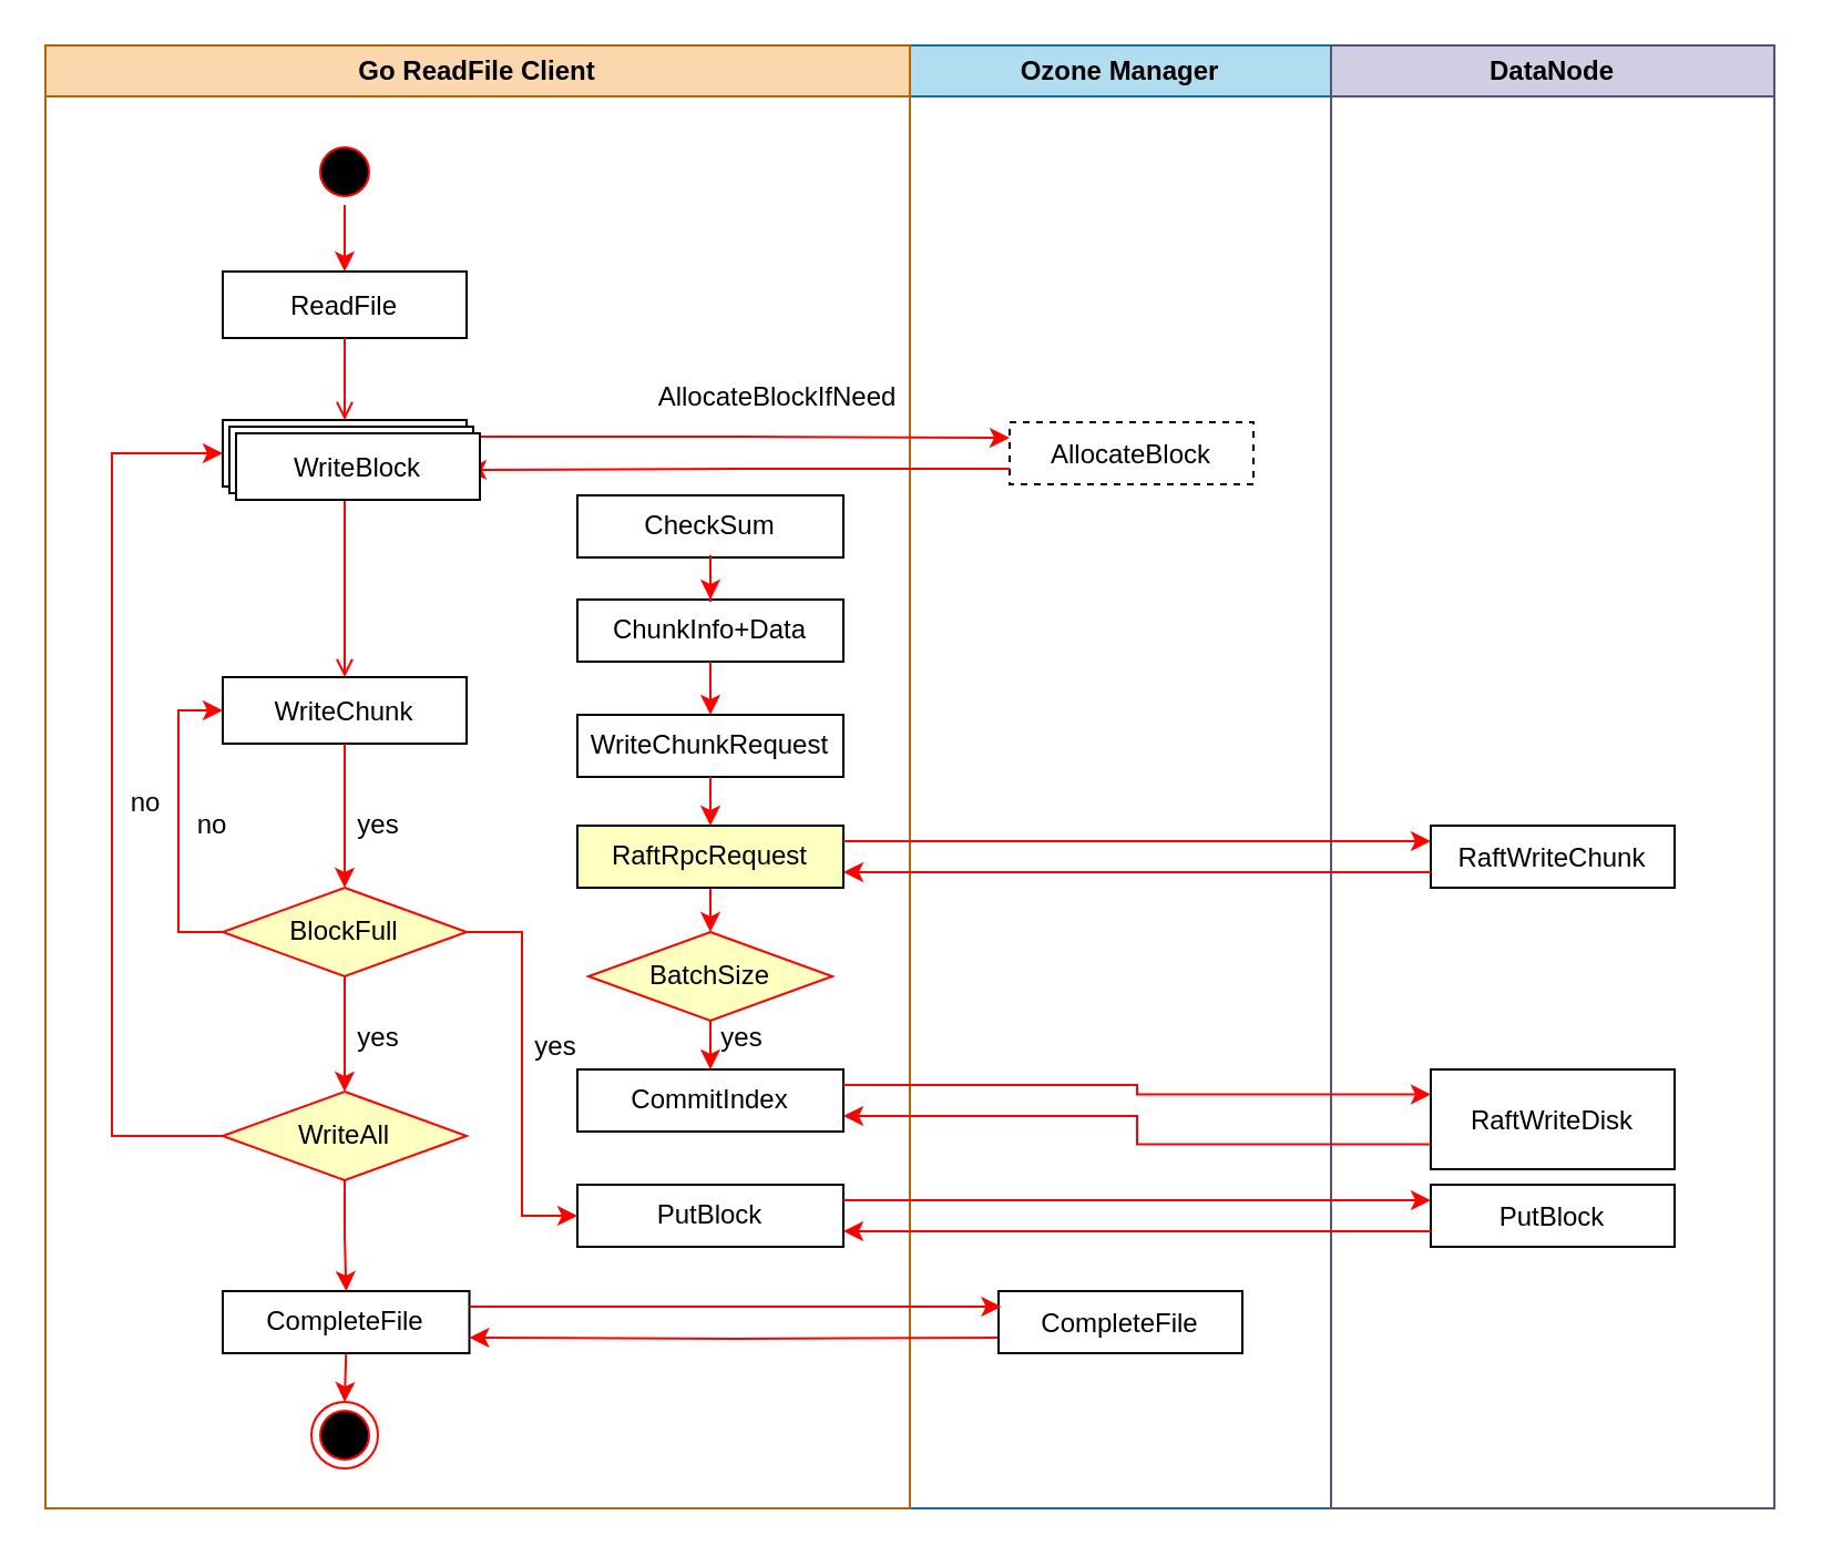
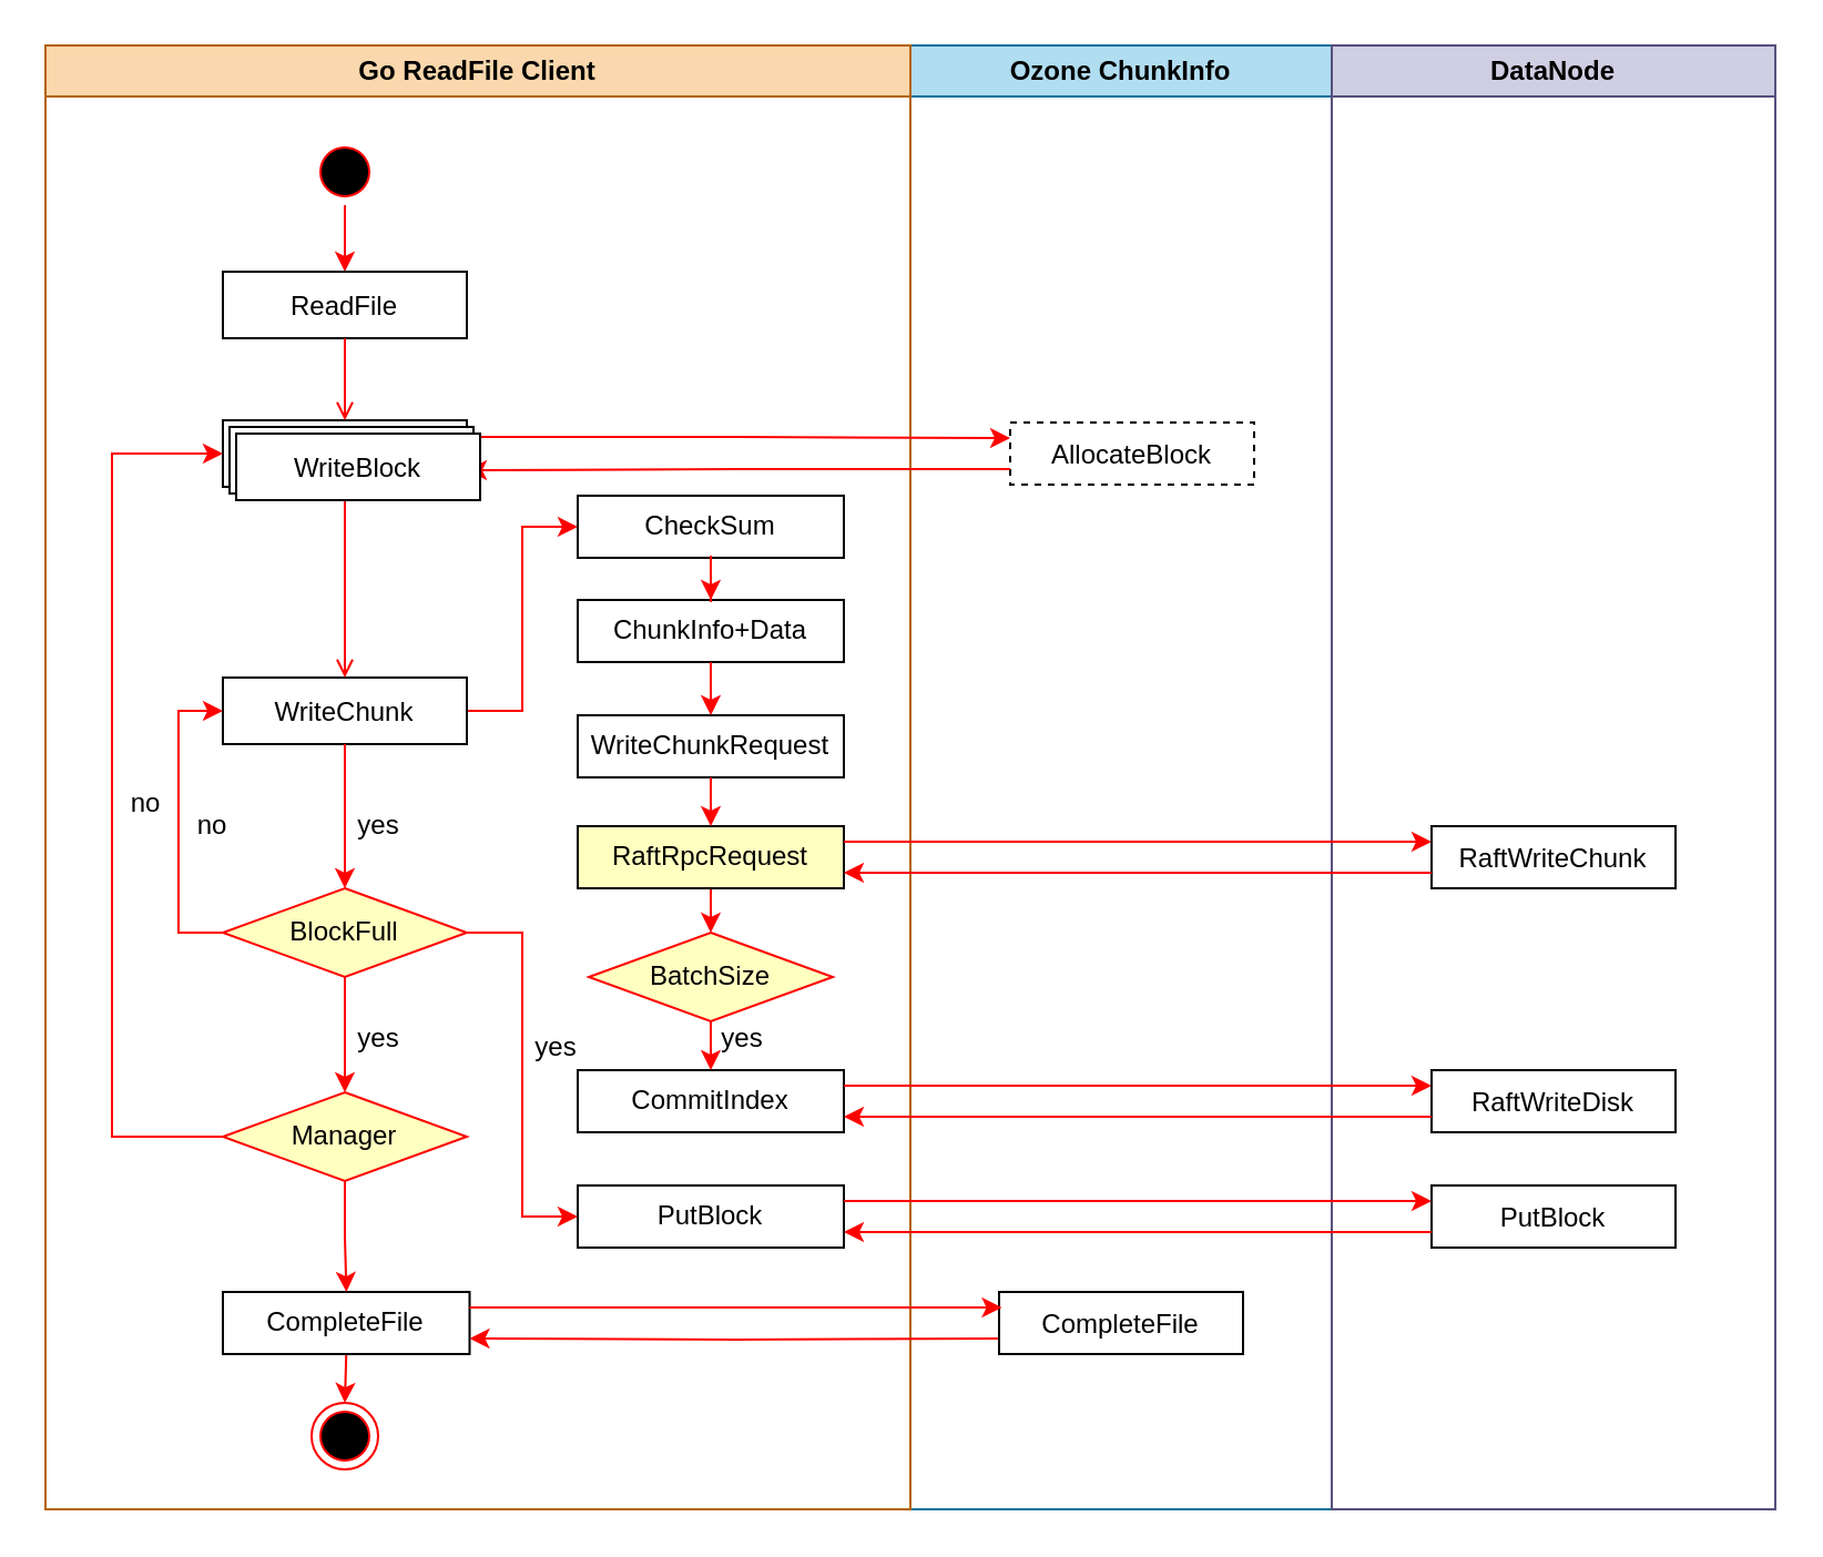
- <mxCell id="2" value="Ozone Manager" style="swimlane;whiteSpace=wrap;fillColor=#b1ddf0;strokeColor=#10739e;" parent="1" vertex="1"><mxGeometry x="410" y="20" width="190" height="660" as="geometry" /></mxCell>
+ <mxCell id="2" value="Ozone ChunkInfo" style="swimlane;whiteSpace=wrap;fillColor=#b1ddf0;strokeColor=#10739e;" parent="1" vertex="1"><mxGeometry x="410" y="20" width="190" height="660" as="geometry" /></mxCell>
- <mxCell id="17" value="AllocateBlockIfNeed" style="text;html=1;align=center;verticalAlign=middle;resizable=0;points=[];autosize=1;" parent="4" vertex="1"><mxGeometry x="270" y="149" width="120" height="20" as="geometry" /></mxCell>
+ <mxCell id="10" style="edgeStyle=orthogonalEdgeStyle;rounded=0;orthogonalLoop=1;jettySize=auto;html=1;exitX=1;exitY=0.5;exitDx=0;exitDy=0;entryX=0;entryY=0.5;entryDx=0;entryDy=0;strokeColor=#FF0000;" parent="4" source="11" target="28" edge="1"><mxGeometry relative="1" as="geometry" /></mxCell>
- <mxCell id="51" value="RaftWriteDisk" style="" parent="48" vertex="1"><mxGeometry x="45" y="462" width="110" height="45" as="geometry" /></mxCell>
+ <mxCell id="51" value="RaftWriteDisk" style="" parent="48" vertex="1"><mxGeometry x="45" y="462" width="110" height="28" as="geometry" /></mxCell>
- <mxCell id="19" value="WriteAll" style="rhombus;whiteSpace=wrap;html=1;strokeColor=#FF0000;fillColor=#FFFFC0;" parent="4" vertex="1"><mxGeometry x="80" y="472" width="110" height="40" as="geometry" /></mxCell>
+ <mxCell id="19" value="Manager" style="rhombus;whiteSpace=wrap;html=1;strokeColor=#FF0000;fillColor=#FFFFC0;" parent="4" vertex="1"><mxGeometry x="80" y="472" width="110" height="40" as="geometry" /></mxCell>
